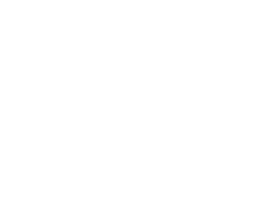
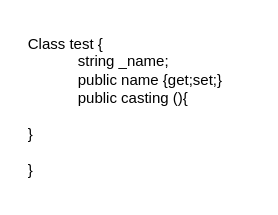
+ <mxCell id="2" value="Class test {&lt;br&gt;&lt;blockquote style=&quot;margin: 0 0 0 40px; border: none; padding: 0px;&quot;&gt;string _name;&lt;br&gt;public name {get;set;}&lt;br&gt;public casting (){&lt;/blockquote&gt;&lt;br&gt;}&lt;br&gt;&lt;br&gt;}" style="text;html=1;align=left;verticalAlign=middle;resizable=0;points=[];autosize=1;strokeColor=none;fillColor=none;" vertex="1" parent="1"><mxGeometry x="20" y="20" width="180" height="130" as="geometry" /></mxCell>
